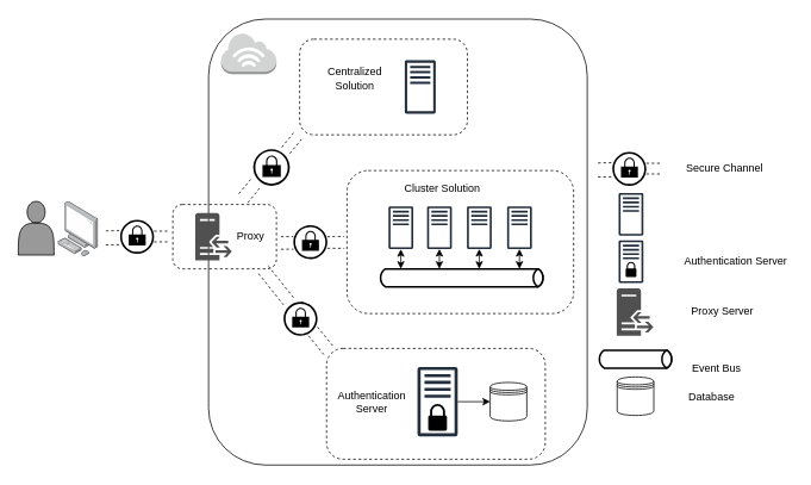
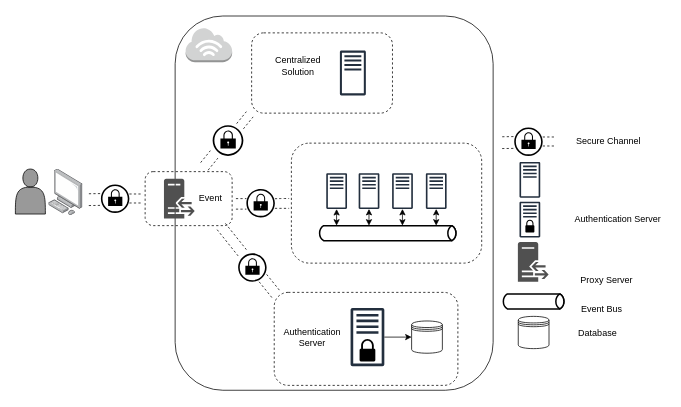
- <mxCell id="14" value="Cluster Solution" style="text;html=1;strokeColor=none;fillColor=none;align=center;verticalAlign=middle;whiteSpace=wrap;rounded=0;" parent="1" vertex="1"><mxGeometry x="450" y="200" width="90" height="20.9" as="geometry" /></mxCell>
- <mxCell id="62" value="Proxy" style="text;html=1;align=center;verticalAlign=middle;resizable=0;points=[];autosize=1;" vertex="1" parent="1"><mxGeometry x="259.11" y="255" width="41" height="18" as="geometry" /></mxCell>
+ <mxCell id="62" value="Event" style="text;html=1;align=center;verticalAlign=middle;resizable=0;points=[];autosize=1;" vertex="1" parent="1"><mxGeometry x="259.11" y="255" width="41" height="18" as="geometry" /></mxCell>
- <mxCell id="64" value="Proxy Server" style="text;html=1;align=center;verticalAlign=middle;resizable=0;points=[];autosize=1;" vertex="1" parent="1"><mxGeometry x="768.89" y="339.4" width="79" height="18" as="geometry" /></mxCell>
+ <mxCell id="64" value="Proxy Server" style="text;html=1;align=center;verticalAlign=middle;resizable=0;points=[];autosize=1;" vertex="1" parent="1"><mxGeometry x="768.89" y="364.4" width="79" height="18" as="geometry" /></mxCell>
